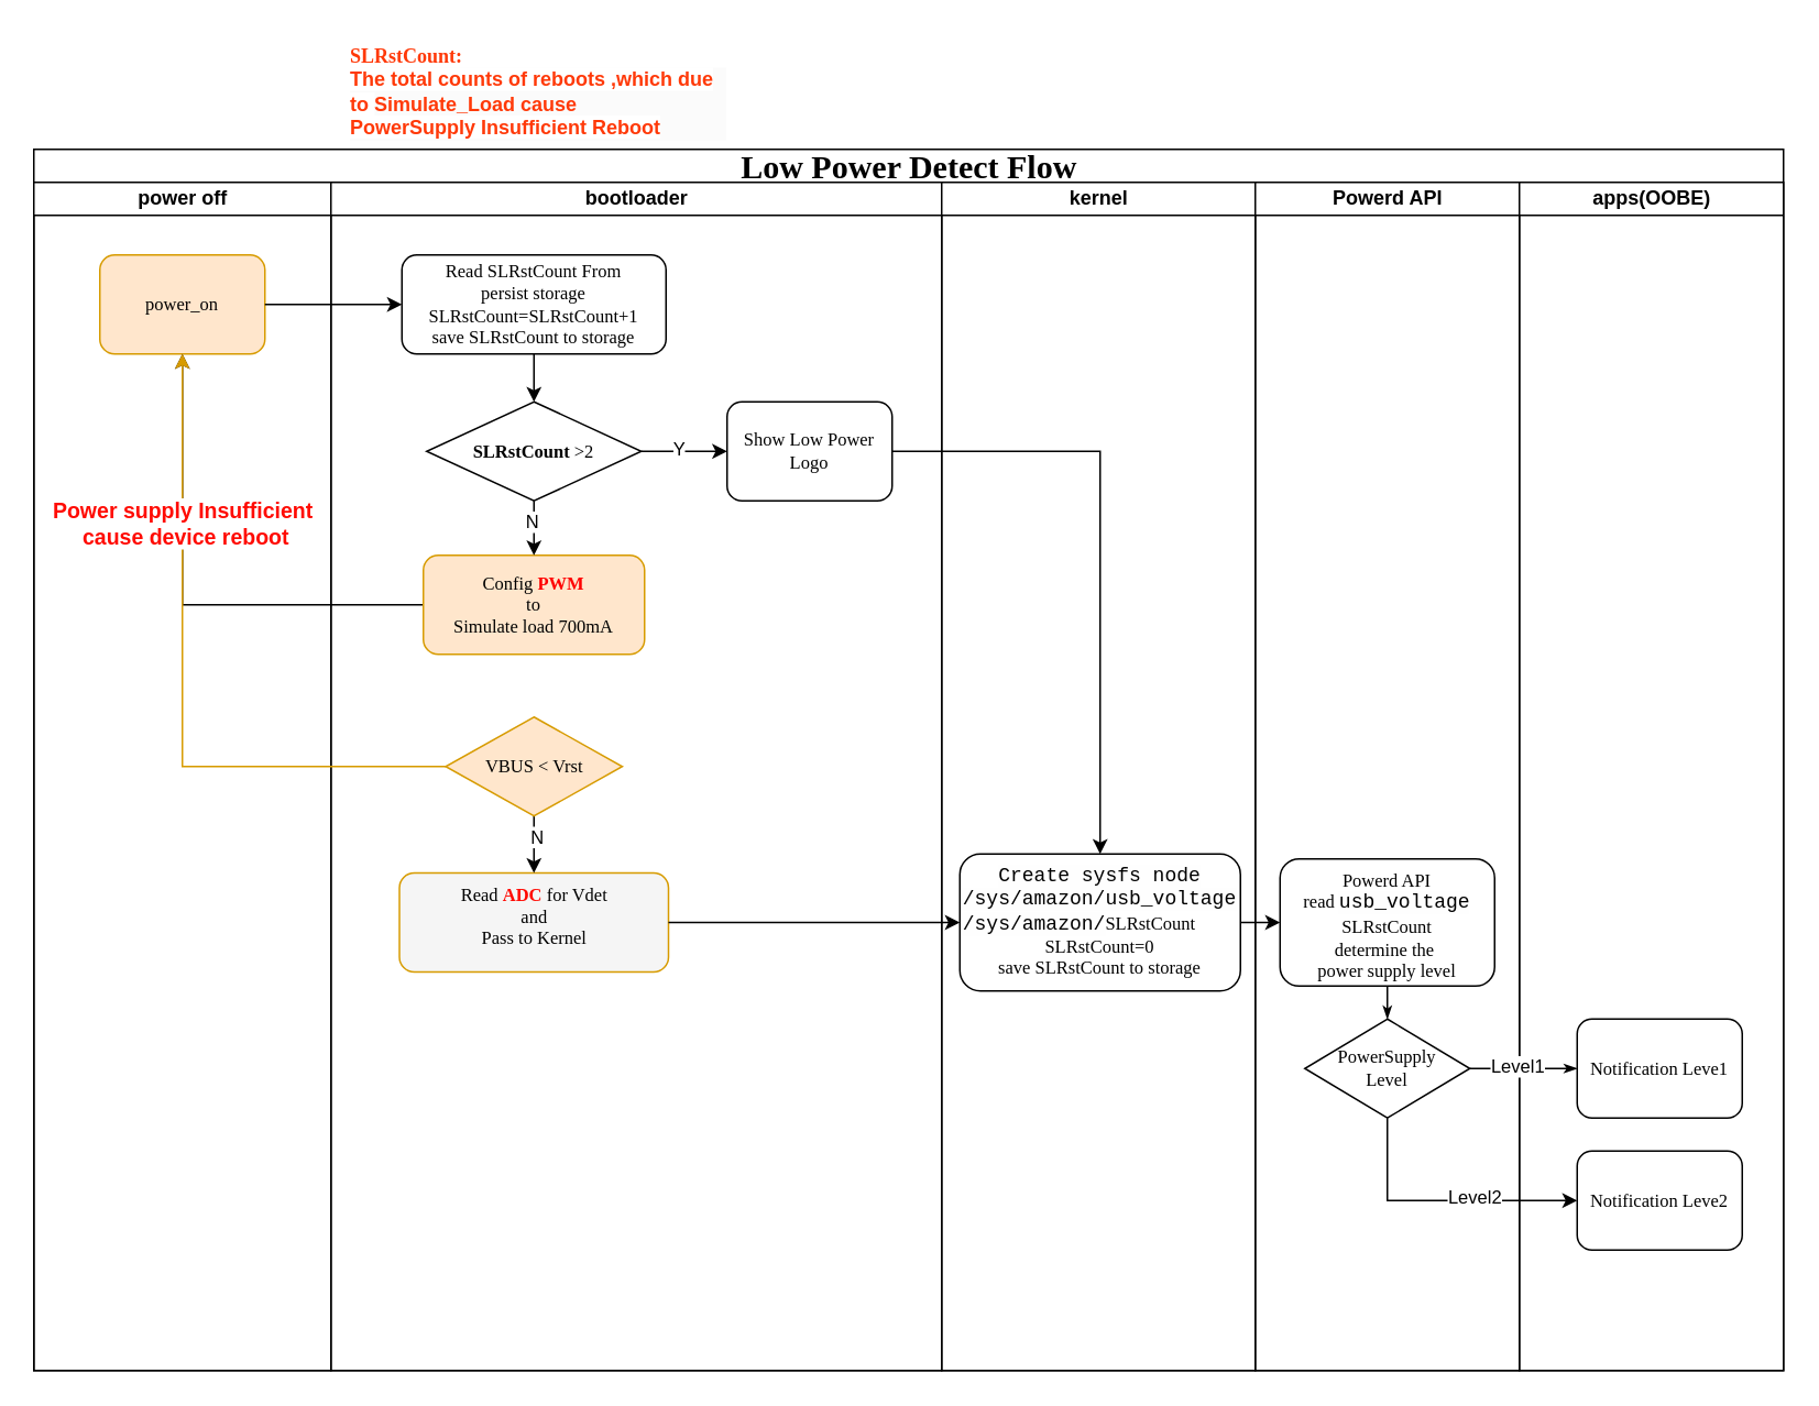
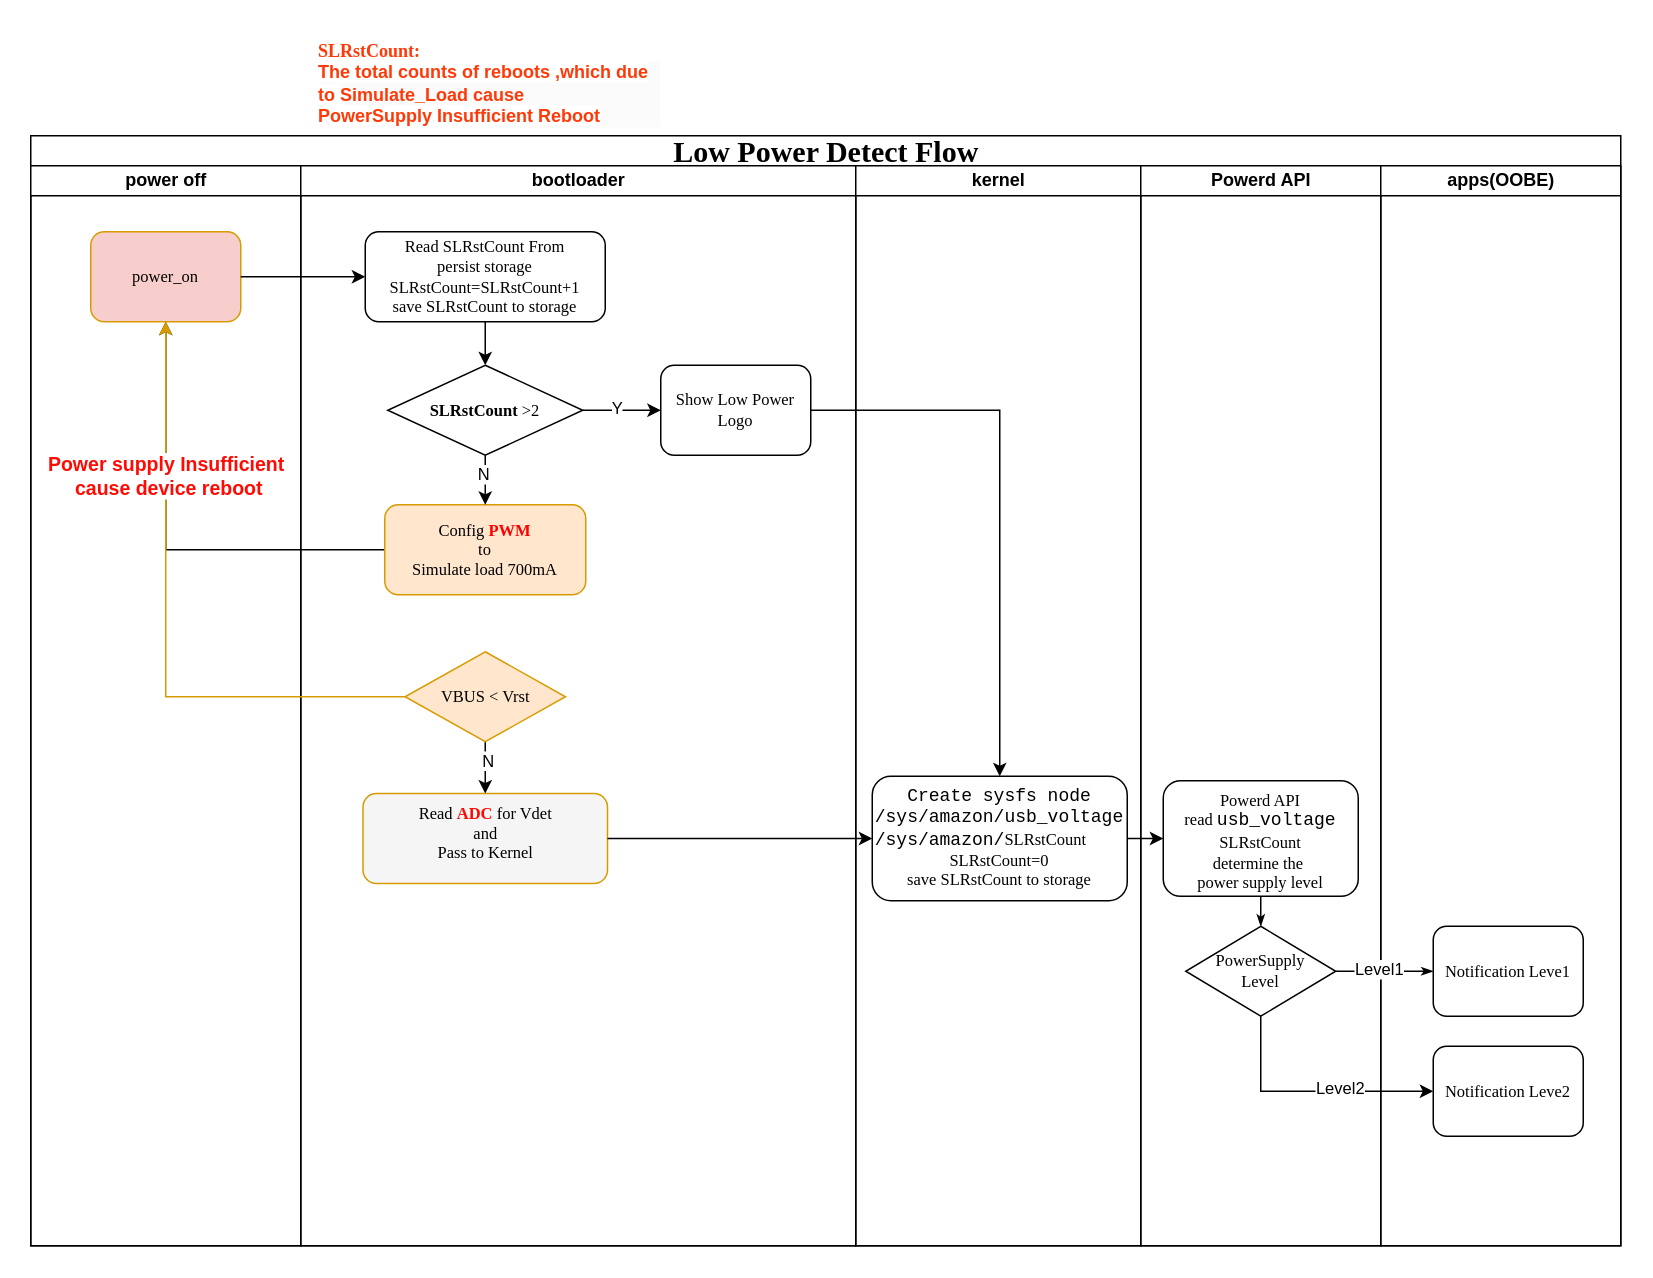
- <mxCell id="4" value="power_on" style="rounded=1;whiteSpace=wrap;html=1;shadow=0;labelBackgroundColor=none;strokeWidth=1;fontFamily=Verdana;fontSize=11;align=center;fillColor=#ffe6cc;strokeColor=#d79b00;" parent="3" vertex="1"><mxGeometry x="40" y="44" width="100" height="60" as="geometry" /></mxCell>
+ <mxCell id="4" value="power_on" style="rounded=1;whiteSpace=wrap;html=1;shadow=0;labelBackgroundColor=none;strokeWidth=1;fontFamily=Verdana;fontSize=11;align=center;fillColor=#f8cecc;strokeColor=#d79b00;" parent="3" vertex="1"><mxGeometry x="40" y="44" width="100" height="60" as="geometry" /></mxCell>
